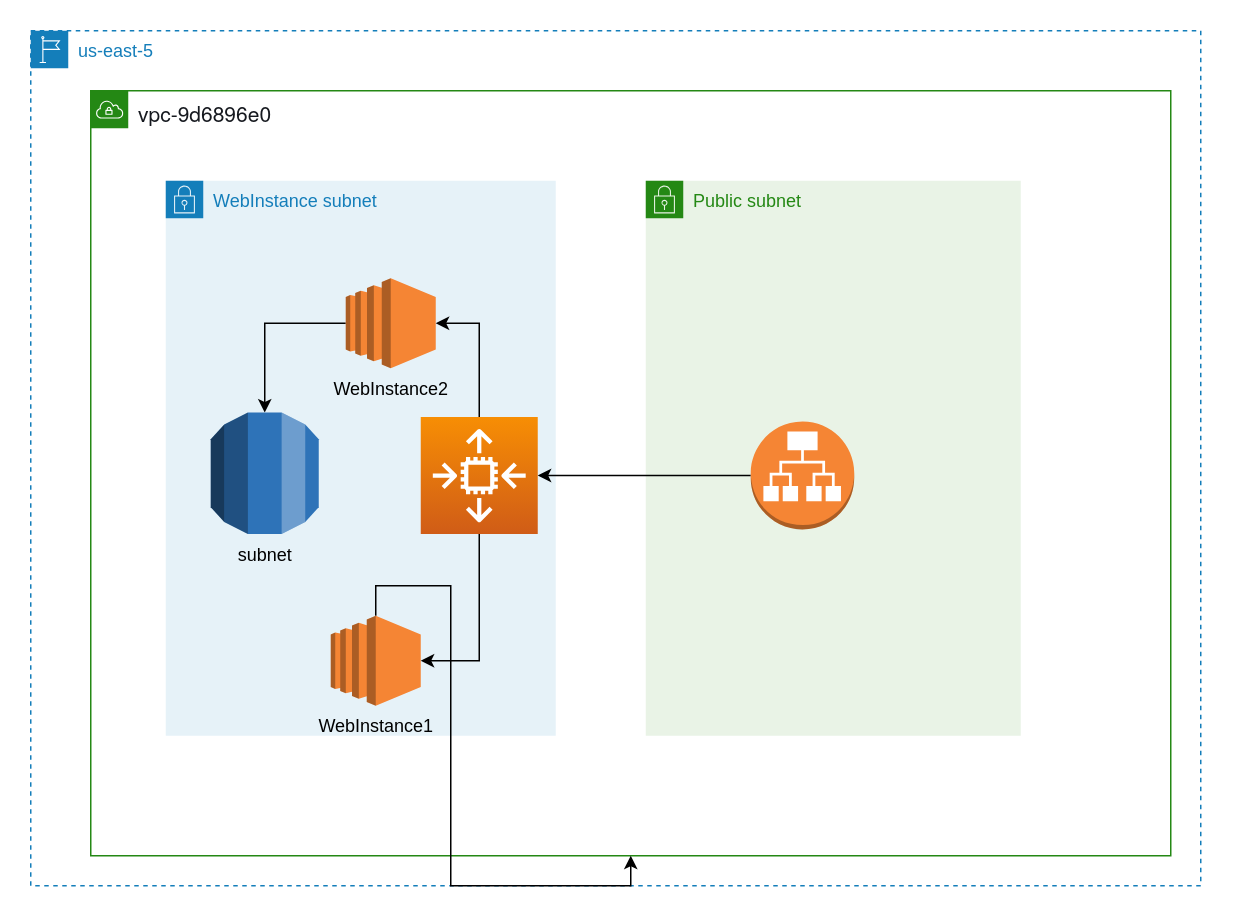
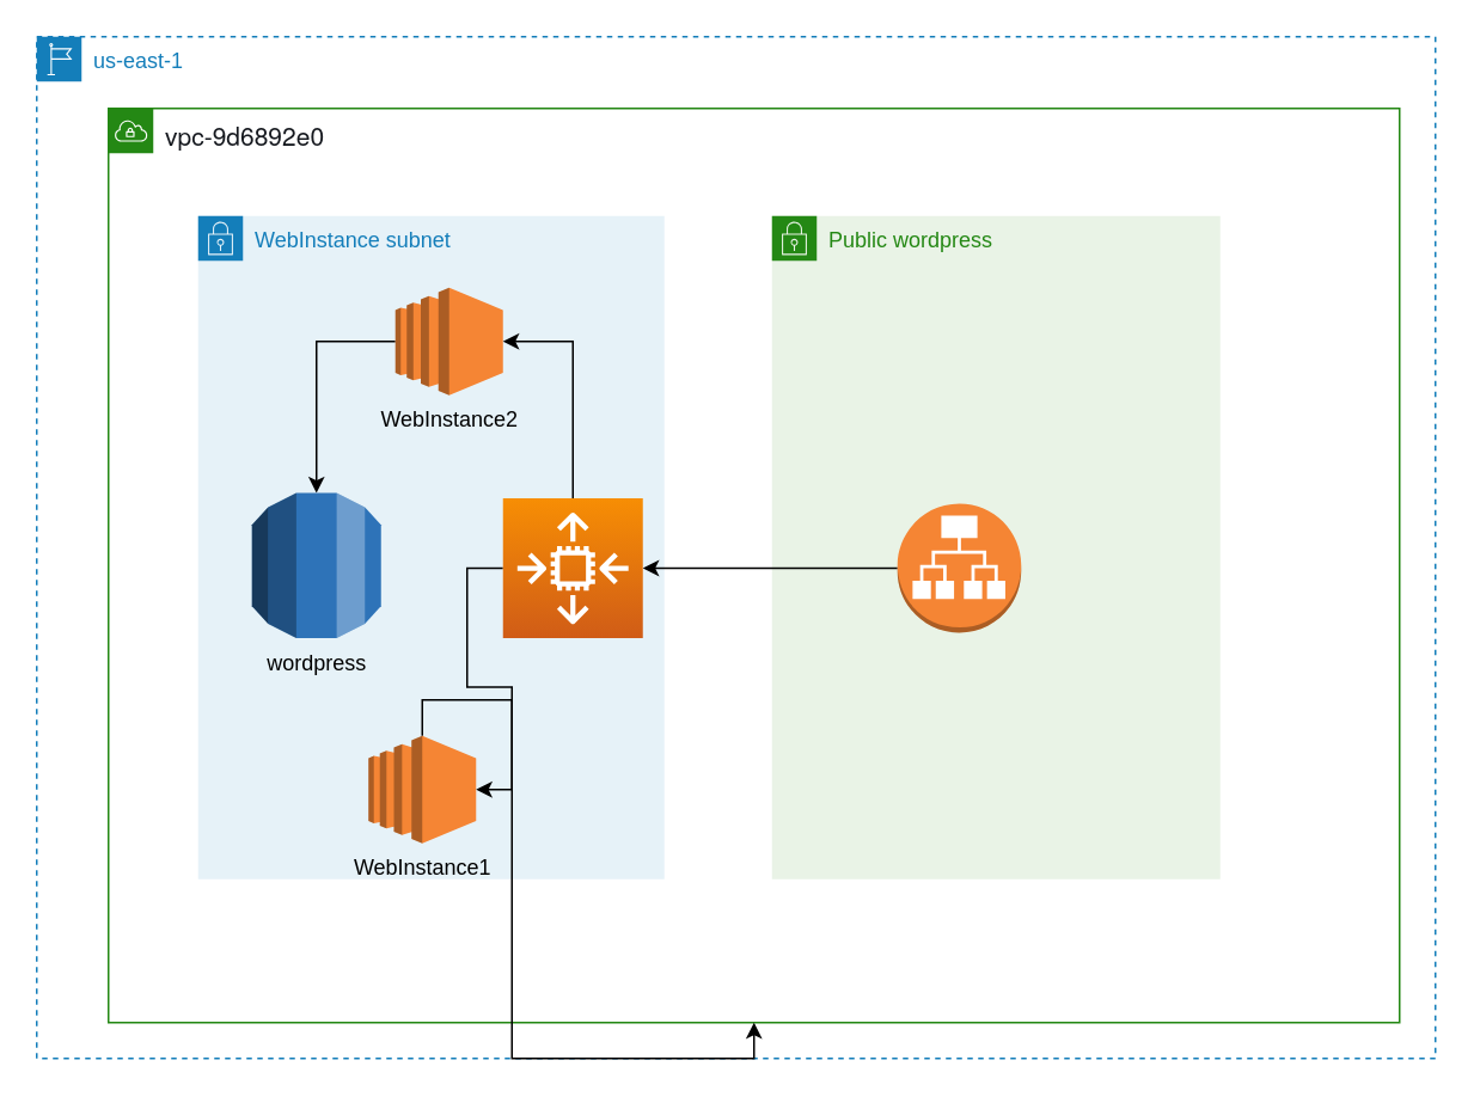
- <mxCell id="3" value="us-east-5" style="points=[[0,0],[0.25,0],[0.5,0],[0.75,0],[1,0],[1,0.25],[1,0.5],[1,0.75],[1,1],[0.75,1],[0.5,1],[0.25,1],[0,1],[0,0.75],[0,0.5],[0,0.25]];outlineConnect=0;gradientColor=none;html=1;whiteSpace=wrap;fontSize=12;fontStyle=0;shape=mxgraph.aws4.group;grIcon=mxgraph.aws4.group_region;strokeColor=#147EBA;fillColor=none;verticalAlign=top;align=left;spacingLeft=30;fontColor=#147EBA;dashed=1;" vertex="1" parent="1"><mxGeometry x="20" y="20" width="780" height="570" as="geometry" /></mxCell>
+ <mxCell id="3" value="us-east-1" style="points=[[0,0],[0.25,0],[0.5,0],[0.75,0],[1,0],[1,0.25],[1,0.5],[1,0.75],[1,1],[0.75,1],[0.5,1],[0.25,1],[0,1],[0,0.75],[0,0.5],[0,0.25]];outlineConnect=0;gradientColor=none;html=1;whiteSpace=wrap;fontSize=12;fontStyle=0;shape=mxgraph.aws4.group;grIcon=mxgraph.aws4.group_region;strokeColor=#147EBA;fillColor=none;verticalAlign=top;align=left;spacingLeft=30;fontColor=#147EBA;dashed=1;" vertex="1" parent="1"><mxGeometry x="20" y="20" width="780" height="570" as="geometry" /></mxCell>
- <mxCell id="4" value="&lt;span style=&quot;color: rgb(22 , 25 , 31) ; font-family: &amp;#34;amazon ember&amp;#34; , &amp;#34;helvetica neue&amp;#34; , &amp;#34;roboto&amp;#34; , &amp;#34;arial&amp;#34; , sans-serif ; font-size: 14px ; background-color: rgb(255 , 255 , 255)&quot;&gt;vpc-9d6896e0&lt;/span&gt;" style="points=[[0,0],[0.25,0],[0.5,0],[0.75,0],[1,0],[1,0.25],[1,0.5],[1,0.75],[1,1],[0.75,1],[0.5,1],[0.25,1],[0,1],[0,0.75],[0,0.5],[0,0.25]];outlineConnect=0;gradientColor=none;html=1;whiteSpace=wrap;fontSize=12;fontStyle=0;shape=mxgraph.aws4.group;grIcon=mxgraph.aws4.group_vpc;strokeColor=#248814;fillColor=none;verticalAlign=top;align=left;spacingLeft=30;fontColor=#AAB7B8;dashed=0;" vertex="1" parent="1"><mxGeometry x="60" y="60" width="720" height="510" as="geometry" /></mxCell>
+ <mxCell id="4" value="&lt;span style=&quot;color: rgb(22 , 25 , 31) ; font-family: &amp;#34;amazon ember&amp;#34; , &amp;#34;helvetica neue&amp;#34; , &amp;#34;roboto&amp;#34; , &amp;#34;arial&amp;#34; , sans-serif ; font-size: 14px ; background-color: rgb(255 , 255 , 255)&quot;&gt;vpc-9d6892e0&lt;/span&gt;" style="points=[[0,0],[0.25,0],[0.5,0],[0.75,0],[1,0],[1,0.25],[1,0.5],[1,0.75],[1,1],[0.75,1],[0.5,1],[0.25,1],[0,1],[0,0.75],[0,0.5],[0,0.25]];outlineConnect=0;gradientColor=none;html=1;whiteSpace=wrap;fontSize=12;fontStyle=0;shape=mxgraph.aws4.group;grIcon=mxgraph.aws4.group_vpc;strokeColor=#248814;fillColor=none;verticalAlign=top;align=left;spacingLeft=30;fontColor=#AAB7B8;dashed=0;" vertex="1" parent="1"><mxGeometry x="60" y="60" width="720" height="510" as="geometry" /></mxCell>
- <mxCell id="5" value="Public subnet" style="points=[[0,0],[0.25,0],[0.5,0],[0.75,0],[1,0],[1,0.25],[1,0.5],[1,0.75],[1,1],[0.75,1],[0.5,1],[0.25,1],[0,1],[0,0.75],[0,0.5],[0,0.25]];outlineConnect=0;gradientColor=none;html=1;whiteSpace=wrap;fontSize=12;fontStyle=0;shape=mxgraph.aws4.group;grIcon=mxgraph.aws4.group_security_group;grStroke=0;strokeColor=#248814;fillColor=#E9F3E6;verticalAlign=top;align=left;spacingLeft=30;fontColor=#248814;dashed=0;" vertex="1" parent="1"><mxGeometry x="430" y="120" width="250" height="370" as="geometry" /></mxCell>
+ <mxCell id="5" value="Public wordpress" style="points=[[0,0],[0.25,0],[0.5,0],[0.75,0],[1,0],[1,0.25],[1,0.5],[1,0.75],[1,1],[0.75,1],[0.5,1],[0.25,1],[0,1],[0,0.75],[0,0.5],[0,0.25]];outlineConnect=0;gradientColor=none;html=1;whiteSpace=wrap;fontSize=12;fontStyle=0;shape=mxgraph.aws4.group;grIcon=mxgraph.aws4.group_security_group;grStroke=0;strokeColor=#248814;fillColor=#E9F3E6;verticalAlign=top;align=left;spacingLeft=30;fontColor=#248814;dashed=0;" vertex="1" parent="1"><mxGeometry x="430" y="120" width="250" height="370" as="geometry" /></mxCell>
- <mxCell id="9" value="WebInstance2" style="outlineConnect=0;dashed=0;verticalLabelPosition=bottom;verticalAlign=top;align=center;html=1;shape=mxgraph.aws3.ec2;fillColor=#F58534;gradientColor=none;" vertex="1" parent="1"><mxGeometry x="230" y="185" width="60" height="60" as="geometry" /></mxCell>
+ <mxCell id="9" value="WebInstance2" style="outlineConnect=0;dashed=0;verticalLabelPosition=bottom;verticalAlign=top;align=center;html=1;shape=mxgraph.aws3.ec2;fillColor=#F58534;gradientColor=none;" vertex="1" parent="1"><mxGeometry x="220" y="160" width="60" height="60" as="geometry" /></mxCell>
- <mxCell id="10" value="subnet" style="outlineConnect=0;dashed=0;verticalLabelPosition=bottom;verticalAlign=top;align=center;html=1;shape=mxgraph.aws3.rds;fillColor=#2E73B8;gradientColor=none;" vertex="1" parent="1"><mxGeometry x="140" y="274.5" width="72" height="81" as="geometry" /></mxCell>
+ <mxCell id="10" value="wordpress" style="outlineConnect=0;dashed=0;verticalLabelPosition=bottom;verticalAlign=top;align=center;html=1;shape=mxgraph.aws3.rds;fillColor=#2E73B8;gradientColor=none;" vertex="1" parent="1"><mxGeometry x="140" y="274.5" width="72" height="81" as="geometry" /></mxCell>
- <mxCell id="7" value="WebInstance1" style="outlineConnect=0;dashed=0;verticalLabelPosition=bottom;verticalAlign=top;align=center;html=1;shape=mxgraph.aws3.ec2;fillColor=#F58534;gradientColor=none;" vertex="1" parent="1"><mxGeometry x="220" y="410" width="60" height="60" as="geometry" /></mxCell>
+ <mxCell id="7" value="WebInstance1" style="outlineConnect=0;dashed=0;verticalLabelPosition=bottom;verticalAlign=top;align=center;html=1;shape=mxgraph.aws3.ec2;fillColor=#F58534;gradientColor=none;" vertex="1" parent="1"><mxGeometry x="205" y="410" width="60" height="60" as="geometry" /></mxCell>
